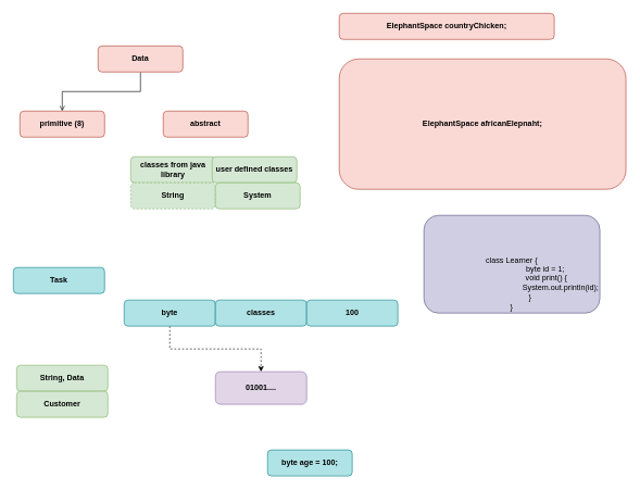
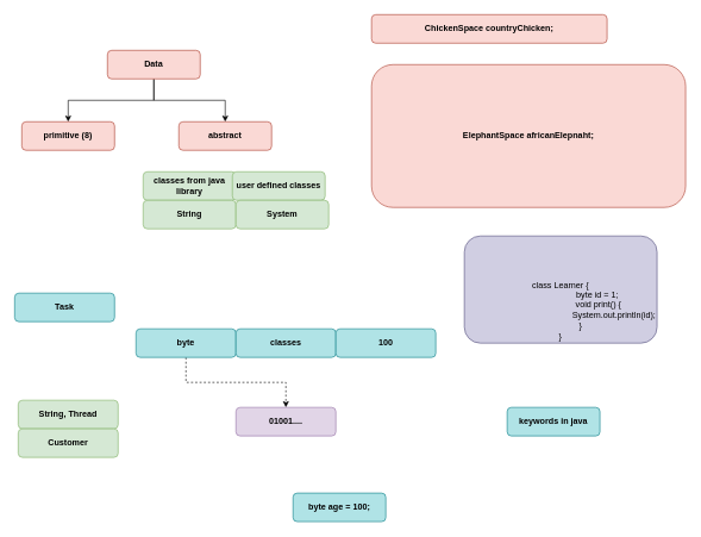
- <mxCell id="6" value="ElephantSpace countryChicken;" style="rounded=1;whiteSpace=wrap;html=1;fillColor=#fad9d5;strokeColor=#ae4132;fontStyle=1;verticalAlign=middle;" vertex="1" parent="1"><mxGeometry x="520" y="20" width="330" height="40" as="geometry" /></mxCell>
+ <mxCell id="6" value="ChickenSpace countryChicken;" style="rounded=1;whiteSpace=wrap;html=1;fillColor=#fad9d5;strokeColor=#ae4132;fontStyle=1;verticalAlign=middle;" vertex="1" parent="1"><mxGeometry x="520" y="20" width="330" height="40" as="geometry" /></mxCell>
+ <mxCell id="4" style="edgeStyle=orthogonalEdgeStyle;rounded=0;orthogonalLoop=1;jettySize=auto;html=1;entryX=0.5;entryY=0;entryDx=0;entryDy=0;" edge="1" parent="1" source="5" target="8"><mxGeometry relative="1" as="geometry" /></mxCell>
- <mxCell id="3" value="" style="edgeStyle=orthogonalEdgeStyle;rounded=0;orthogonalLoop=1;jettySize=auto;html=1;endArrow=open;" edge="1" parent="1" source="5" target="7"><mxGeometry relative="1" as="geometry" /></mxCell>
+ <mxCell id="3" value="" style="edgeStyle=orthogonalEdgeStyle;rounded=0;orthogonalLoop=1;jettySize=auto;html=1;" edge="1" parent="1" source="5" target="7"><mxGeometry relative="1" as="geometry" /></mxCell>
- <mxCell id="22" value="String" style="rounded=1;whiteSpace=wrap;html=1;fillColor=#d5e8d4;strokeColor=#82b366;fontStyle=1;verticalAlign=middle;dashed=1;" vertex="1" parent="1"><mxGeometry x="200" y="280" width="130" height="40" as="geometry" /></mxCell>
+ <mxCell id="22" value="String" style="rounded=1;whiteSpace=wrap;html=1;fillColor=#d5e8d4;strokeColor=#82b366;fontStyle=1;verticalAlign=middle;" vertex="1" parent="1"><mxGeometry x="200" y="280" width="130" height="40" as="geometry" /></mxCell>
- <mxCell id="14" value="String, Data" style="rounded=1;whiteSpace=wrap;html=1;fillColor=#d5e8d4;strokeColor=#82b366;fontStyle=1;" vertex="1" parent="1"><mxGeometry x="25" y="560" width="140" height="40" as="geometry" /></mxCell>
+ <mxCell id="14" value="String, Thread" style="rounded=1;whiteSpace=wrap;html=1;fillColor=#d5e8d4;strokeColor=#82b366;fontStyle=1;" vertex="1" parent="1"><mxGeometry x="25" y="560" width="140" height="40" as="geometry" /></mxCell>
+ <mxCell id="21" value="keywords in java" style="rounded=1;whiteSpace=wrap;html=1;fillColor=#b0e3e6;strokeColor=#0e8088;fontStyle=1;verticalAlign=middle;" vertex="1" parent="1"><mxGeometry x="710" y="570" width="130" height="40" as="geometry" /></mxCell>
- <mxCell id="17" value="01001...." style="rounded=1;whiteSpace=wrap;html=1;fillColor=#e1d5e7;strokeColor=#9673a6;fontStyle=1;" vertex="1" parent="1"><mxGeometry x="330" y="570" width="140" height="50" as="geometry" /></mxCell>
+ <mxCell id="17" value="01001...." style="rounded=1;whiteSpace=wrap;html=1;fillColor=#e1d5e7;strokeColor=#9673a6;fontStyle=1;" vertex="1" parent="1"><mxGeometry x="330" y="570" width="140" height="40" as="geometry" /></mxCell>
